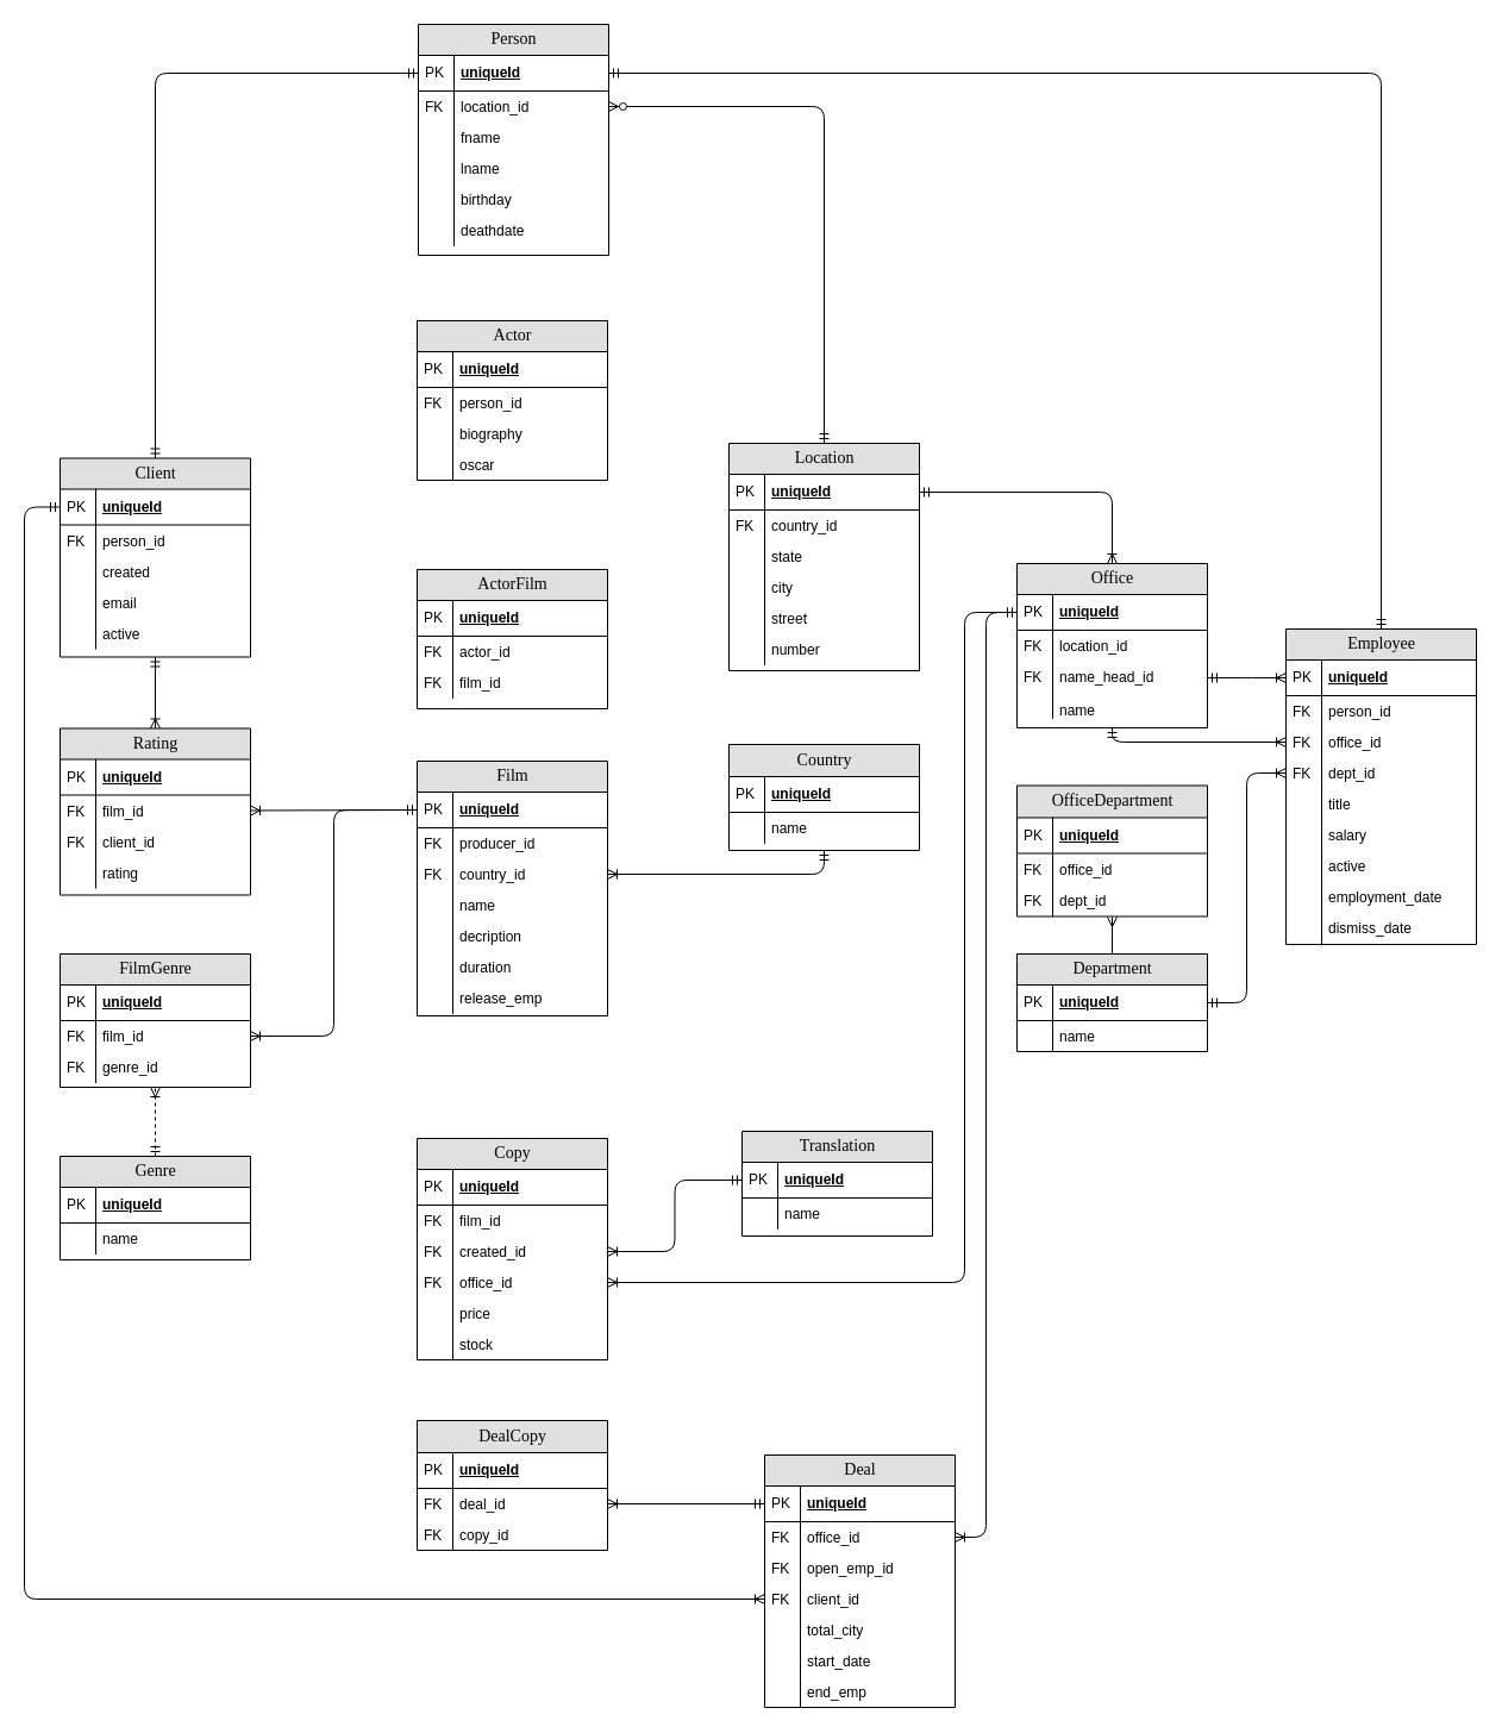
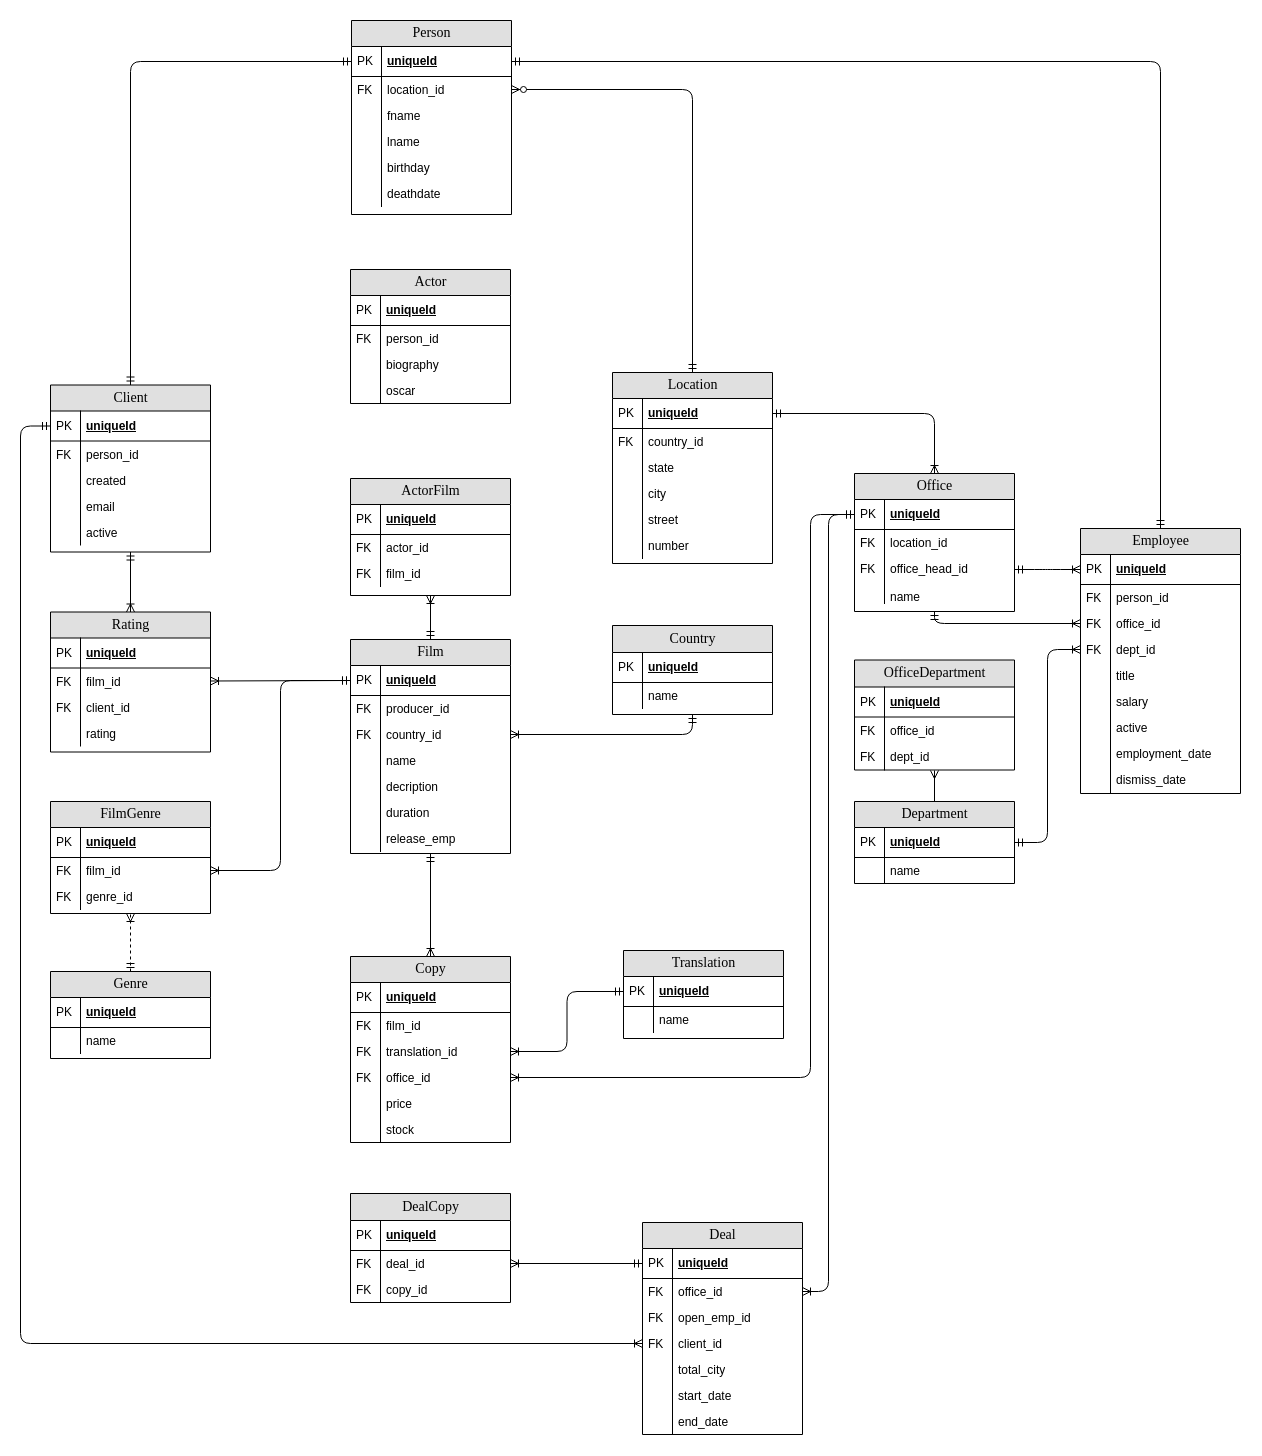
- <mxCell id="72" value="name_head_id" style="shape=partialRectangle;top=0;left=0;right=0;bottom=0;html=1;align=left;verticalAlign=top;fillColor=none;spacingLeft=34;spacingRight=4;whiteSpace=wrap;overflow=hidden;rotatable=0;points=[[0,0.5],[1,0.5]];portConstraint=eastwest;dropTarget=0;" parent="67" vertex="1"><mxGeometry y="82" width="160" height="28" as="geometry" /></mxCell>
+ <mxCell id="72" value="office_head_id" style="shape=partialRectangle;top=0;left=0;right=0;bottom=0;html=1;align=left;verticalAlign=top;fillColor=none;spacingLeft=34;spacingRight=4;whiteSpace=wrap;overflow=hidden;rotatable=0;points=[[0,0.5],[1,0.5]];portConstraint=eastwest;dropTarget=0;" parent="67" vertex="1"><mxGeometry y="82" width="160" height="28" as="geometry" /></mxCell>
+ <mxCell id="188" value="" style="fontSize=12;html=1;endArrow=ERoneToMany;startArrow=ERmandOne;entryX=0.5;entryY=1;entryDx=0;entryDy=0;exitX=0.5;exitY=0;exitDx=0;exitDy=0;" parent="1" source="76" target="91" edge="1"><mxGeometry width="100" height="100" relative="1" as="geometry"><mxPoint x="210" y="643" as="sourcePoint" /><mxPoint x="310" y="543" as="targetPoint" /></mxGeometry></mxCell>
+ <mxCell id="184" value="" style="fontSize=12;html=1;endArrow=ERoneToMany;startArrow=ERmandOne;entryX=0.5;entryY=0;entryDx=0;entryDy=0;exitX=0.5;exitY=1;exitDx=0;exitDy=0;" parent="1" source="76" target="134" edge="1"><mxGeometry width="100" height="100" relative="1" as="geometry"><mxPoint x="400" y="903" as="sourcePoint" /><mxPoint x="330" y="883" as="targetPoint" /></mxGeometry></mxCell>
- <mxCell id="139" value="created_id" style="shape=partialRectangle;top=0;left=0;right=0;bottom=0;html=1;align=left;verticalAlign=top;fillColor=none;spacingLeft=34;spacingRight=4;whiteSpace=wrap;overflow=hidden;rotatable=0;points=[[0,0.5],[1,0.5]];portConstraint=eastwest;dropTarget=0;" parent="134" vertex="1"><mxGeometry y="82" width="160" height="26" as="geometry" /></mxCell>
+ <mxCell id="139" value="translation_id" style="shape=partialRectangle;top=0;left=0;right=0;bottom=0;html=1;align=left;verticalAlign=top;fillColor=none;spacingLeft=34;spacingRight=4;whiteSpace=wrap;overflow=hidden;rotatable=0;points=[[0,0.5],[1,0.5]];portConstraint=eastwest;dropTarget=0;" parent="134" vertex="1"><mxGeometry y="82" width="160" height="26" as="geometry" /></mxCell>
- <mxCell id="132" value="end_emp" style="shape=partialRectangle;top=0;left=0;right=0;bottom=0;html=1;align=left;verticalAlign=top;fillColor=none;spacingLeft=34;spacingRight=4;whiteSpace=wrap;overflow=hidden;rotatable=0;points=[[0,0.5],[1,0.5]];portConstraint=eastwest;dropTarget=0;" parent="119" vertex="1"><mxGeometry y="186" width="160" height="26" as="geometry" /></mxCell>
+ <mxCell id="132" value="end_date" style="shape=partialRectangle;top=0;left=0;right=0;bottom=0;html=1;align=left;verticalAlign=top;fillColor=none;spacingLeft=34;spacingRight=4;whiteSpace=wrap;overflow=hidden;rotatable=0;points=[[0,0.5],[1,0.5]];portConstraint=eastwest;dropTarget=0;" parent="119" vertex="1"><mxGeometry y="186" width="160" height="26" as="geometry" /></mxCell>
